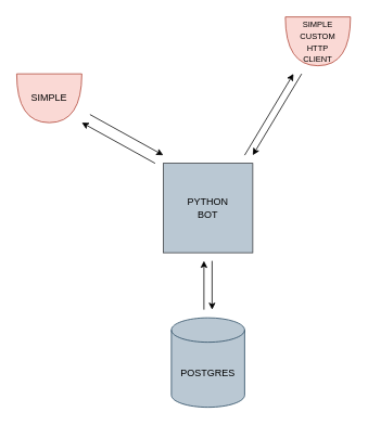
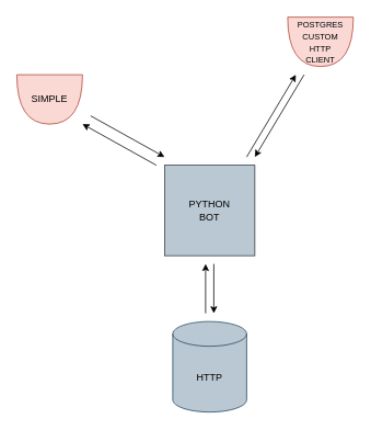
- <mxCell id="11" value="&lt;font style=&quot;font-size: 10px;&quot;&gt;SIMPLE&lt;br&gt;CUSTOM&lt;br&gt;HTTP&lt;br&gt;CLIENT&lt;/font&gt;" style="shape=or;whiteSpace=wrap;html=1;direction=south;fillColor=#fad9d5;strokeColor=#ae4132;" vertex="1" parent="1"><mxGeometry x="350" y="20" width="80" height="60" as="geometry" /></mxCell>
+ <mxCell id="11" value="&lt;font style=&quot;font-size: 10px;&quot;&gt;POSTGRES&lt;br&gt;CUSTOM&lt;br&gt;HTTP&lt;br&gt;CLIENT&lt;/font&gt;" style="shape=or;whiteSpace=wrap;html=1;direction=south;fillColor=#fad9d5;strokeColor=#ae4132;" vertex="1" parent="1"><mxGeometry x="350" y="20" width="80" height="60" as="geometry" /></mxCell>
- <mxCell id="2" value="POSTGRES" style="shape=cylinder3;whiteSpace=wrap;html=1;boundedLbl=1;backgroundOutline=1;size=15;fillColor=#bac8d3;strokeColor=#23445d;" vertex="1" parent="1"><mxGeometry x="210" y="390" width="90" height="110" as="geometry" /></mxCell>
+ <mxCell id="2" value="HTTP" style="shape=cylinder3;whiteSpace=wrap;html=1;boundedLbl=1;backgroundOutline=1;size=15;fillColor=#bac8d3;strokeColor=#23445d;" vertex="1" parent="1"><mxGeometry x="210" y="390" width="90" height="110" as="geometry" /></mxCell>
